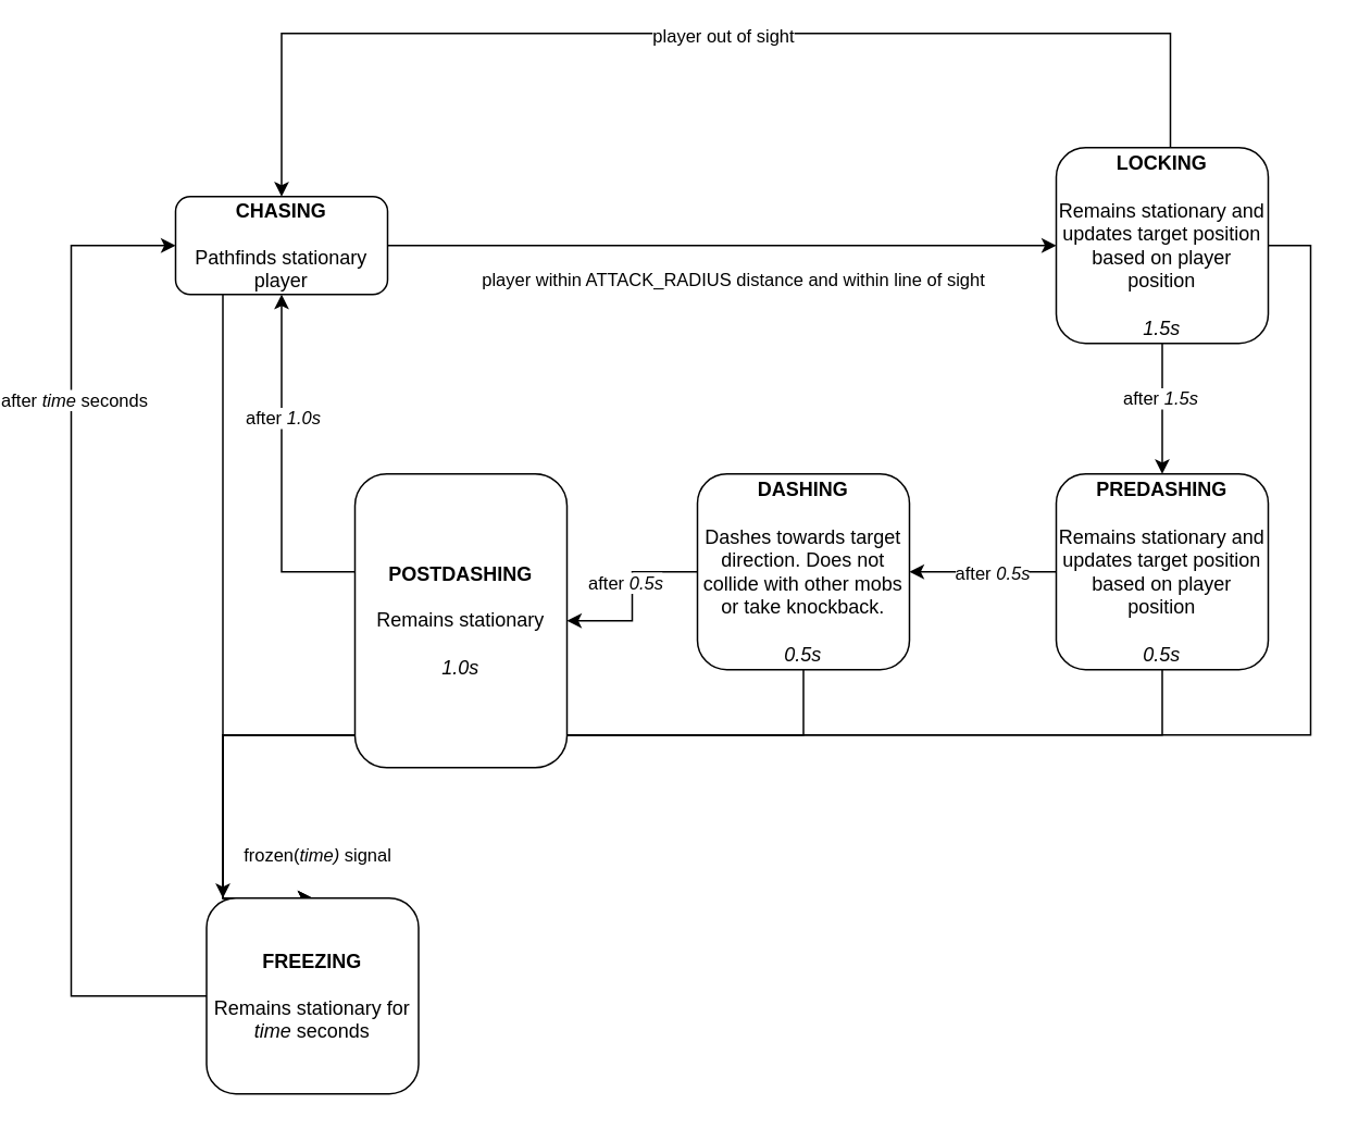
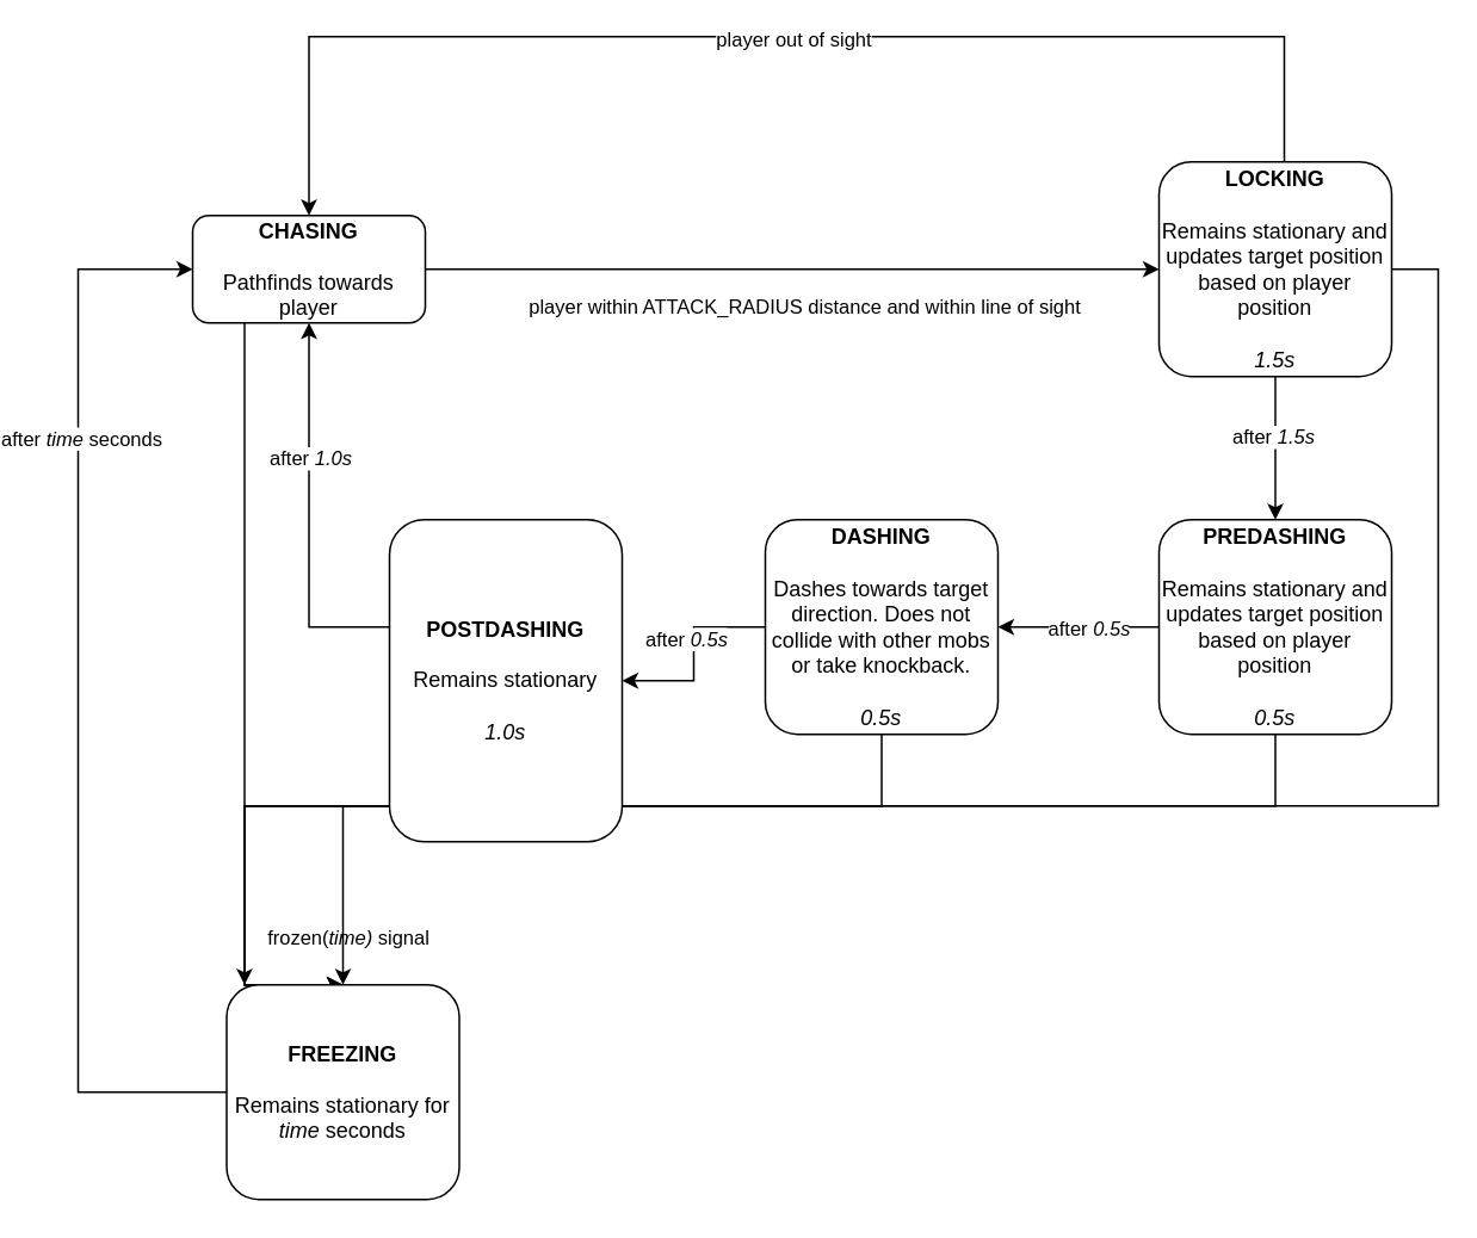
- <mxCell id="6" value="&lt;b&gt;CHASING&lt;/b&gt;&lt;br&gt;&lt;br&gt;Pathfinds stationary player" style="rounded=1;whiteSpace=wrap;html=1;fontSize=12;glass=0;strokeWidth=1;shadow=0;" parent="1" vertex="1"><mxGeometry x="84" y="120" width="130" height="60" as="geometry" /></mxCell>
+ <mxCell id="6" value="&lt;b&gt;CHASING&lt;/b&gt;&lt;br&gt;&lt;br&gt;Pathfinds towards player" style="rounded=1;whiteSpace=wrap;html=1;fontSize=12;glass=0;strokeWidth=1;shadow=0;" parent="1" vertex="1"><mxGeometry x="84" y="120" width="130" height="60" as="geometry" /></mxCell>
+ <mxCell id="23" style="edgeStyle=orthogonalEdgeStyle;rounded=0;orthogonalLoop=1;jettySize=auto;html=1;entryX=0.5;entryY=0;entryDx=0;entryDy=0;" edge="1" parent="1" source="24" target="27"><mxGeometry relative="1" as="geometry"><Array as="points"><mxPoint x="259" y="450" /><mxPoint x="113" y="450" /></Array></mxGeometry></mxCell>
